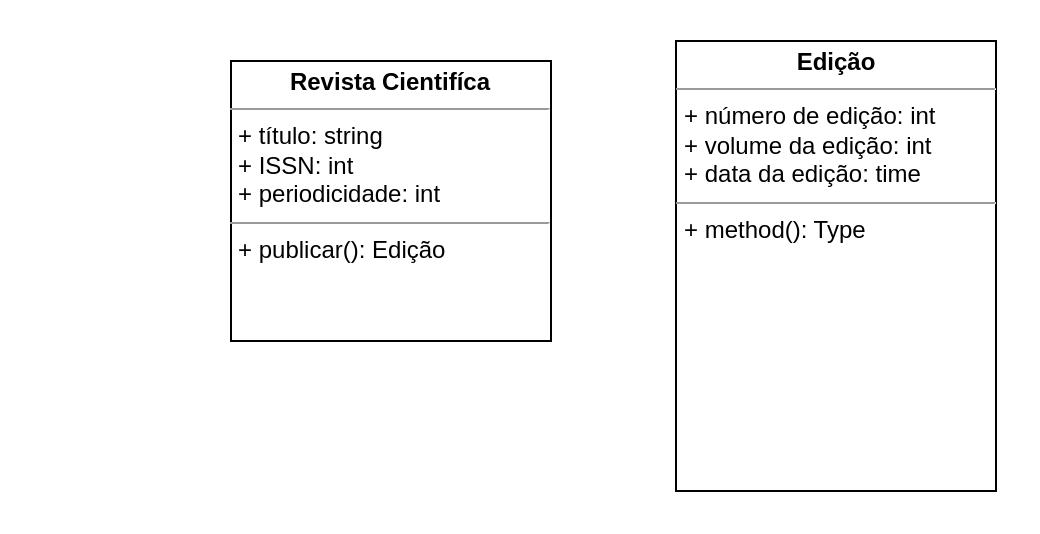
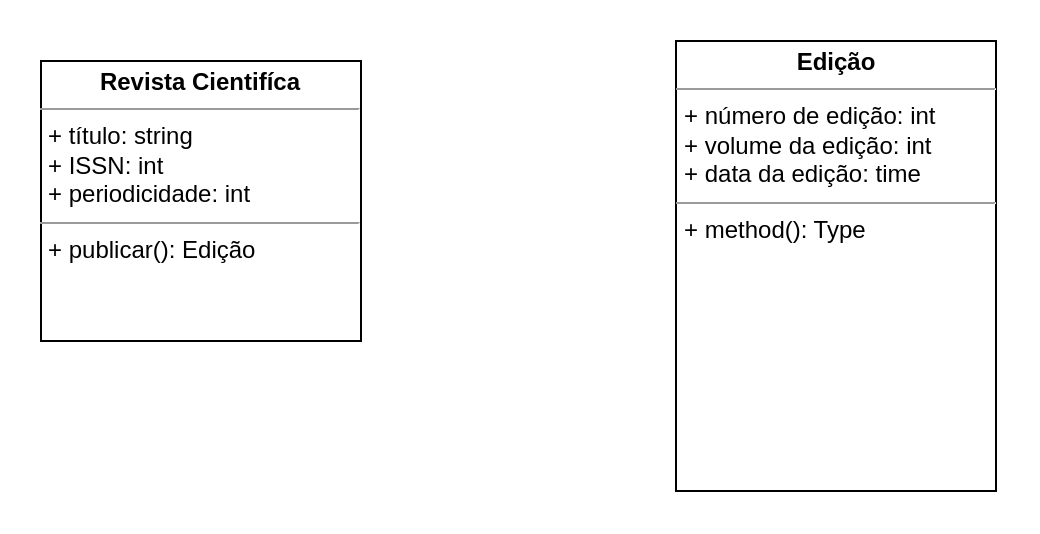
- <mxCell id="2" value="&lt;p style=&quot;margin: 0px ; margin-top: 4px ; text-align: center&quot;&gt;&lt;b&gt;Revista Cientifíca&lt;/b&gt;&lt;/p&gt;&lt;hr size=&quot;1&quot;&gt;&lt;p style=&quot;margin: 0px ; margin-left: 4px&quot;&gt;&lt;span&gt;+ título: string&lt;/span&gt;&lt;br&gt;&lt;/p&gt;&lt;p style=&quot;margin: 0px ; margin-left: 4px&quot;&gt;&lt;span&gt;+ ISSN: int&lt;/span&gt;&lt;/p&gt;&lt;p style=&quot;margin: 0px ; margin-left: 4px&quot;&gt;&lt;span&gt;+ periodicidade: int&lt;/span&gt;&lt;/p&gt;&lt;hr size=&quot;1&quot;&gt;&lt;p style=&quot;margin: 0px ; margin-left: 4px&quot;&gt;+ publicar(): Edição&lt;/p&gt;" style="verticalAlign=top;align=left;overflow=fill;fontSize=12;fontFamily=Helvetica;html=1;" vertex="1" parent="1"><mxGeometry x="115" y="30" width="160" height="140" as="geometry" /></mxCell>
+ <mxCell id="2" value="&lt;p style=&quot;margin: 0px ; margin-top: 4px ; text-align: center&quot;&gt;&lt;b&gt;Revista Cientifíca&lt;/b&gt;&lt;/p&gt;&lt;hr size=&quot;1&quot;&gt;&lt;p style=&quot;margin: 0px ; margin-left: 4px&quot;&gt;&lt;span&gt;+ título: string&lt;/span&gt;&lt;br&gt;&lt;/p&gt;&lt;p style=&quot;margin: 0px ; margin-left: 4px&quot;&gt;&lt;span&gt;+ ISSN: int&lt;/span&gt;&lt;/p&gt;&lt;p style=&quot;margin: 0px ; margin-left: 4px&quot;&gt;&lt;span&gt;+ periodicidade: int&lt;/span&gt;&lt;/p&gt;&lt;hr size=&quot;1&quot;&gt;&lt;p style=&quot;margin: 0px ; margin-left: 4px&quot;&gt;+ publicar(): Edição&lt;/p&gt;" style="verticalAlign=top;align=left;overflow=fill;fontSize=12;fontFamily=Helvetica;html=1;" vertex="1" parent="1"><mxGeometry x="20" y="30" width="160" height="140" as="geometry" /></mxCell>
